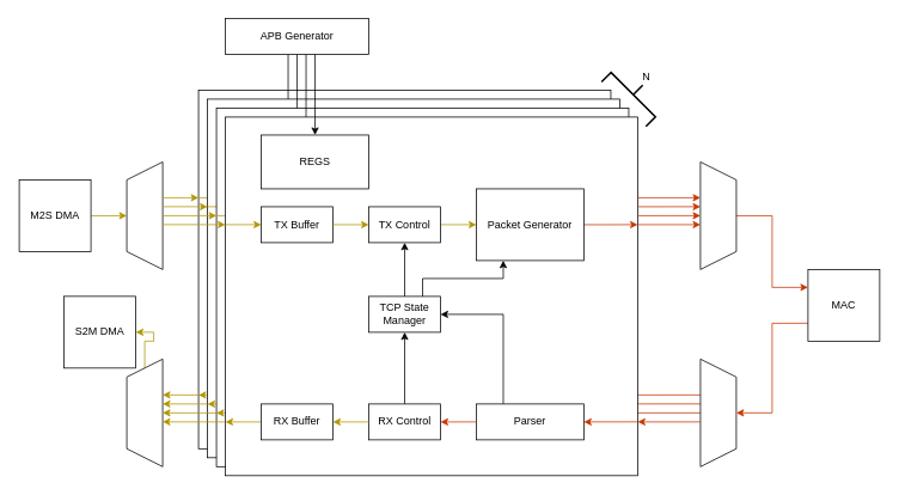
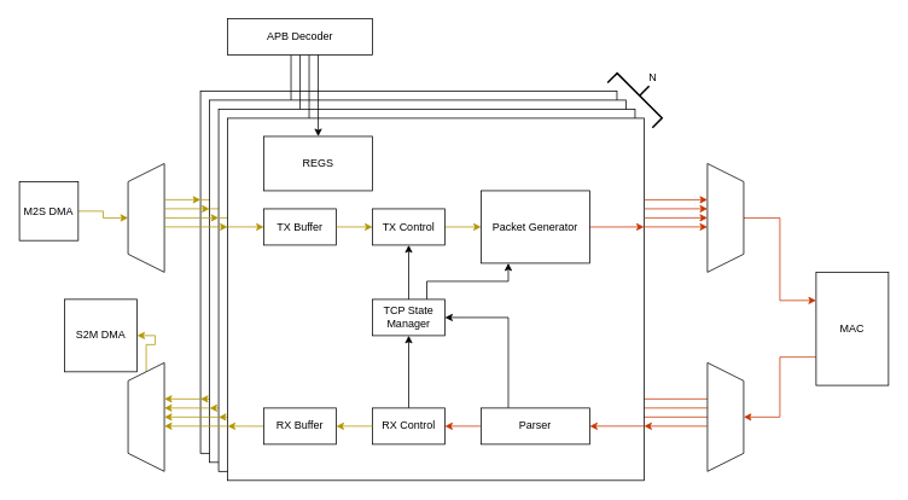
- <mxCell id="110" value="APB Generator" style="rounded=0;whiteSpace=wrap;html=1;" vertex="1" parent="1"><mxGeometry x="251" y="20" width="160" height="40" as="geometry" /></mxCell>
+ <mxCell id="110" value="APB Decoder" style="rounded=0;whiteSpace=wrap;html=1;" vertex="1" parent="1"><mxGeometry x="251" y="20" width="160" height="40" as="geometry" /></mxCell>
- <mxCell id="6" value="M2S DMA" style="whiteSpace=wrap;html=1;aspect=fixed;" parent="1" vertex="1"><mxGeometry x="20.97" y="200.07" width="80" height="80" as="geometry" /></mxCell>
+ <mxCell id="6" value="M2S DMA" style="whiteSpace=wrap;html=1;aspect=fixed;" parent="1" vertex="1"><mxGeometry x="20.97" y="200.07" width="65" height="65" as="geometry" /></mxCell>
- <mxCell id="123" value="MAC" style="whiteSpace=wrap;html=1;aspect=fixed;" vertex="1" parent="1"><mxGeometry x="901" y="300" width="80" height="80" as="geometry" /></mxCell>
+ <mxCell id="123" value="MAC" style="whiteSpace=wrap;html=1;aspect=fixed;" vertex="1" parent="1"><mxGeometry x="901" y="300" width="80" height="125" as="geometry" /></mxCell>
